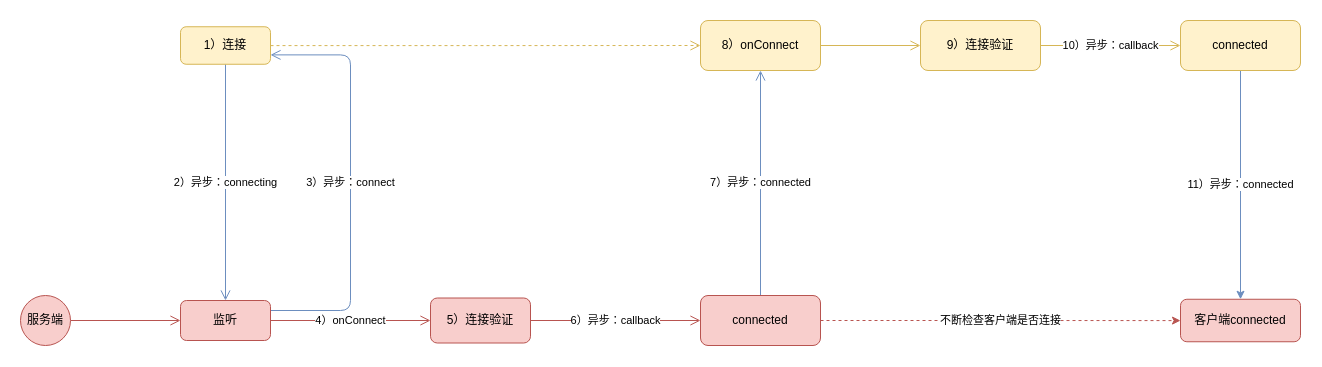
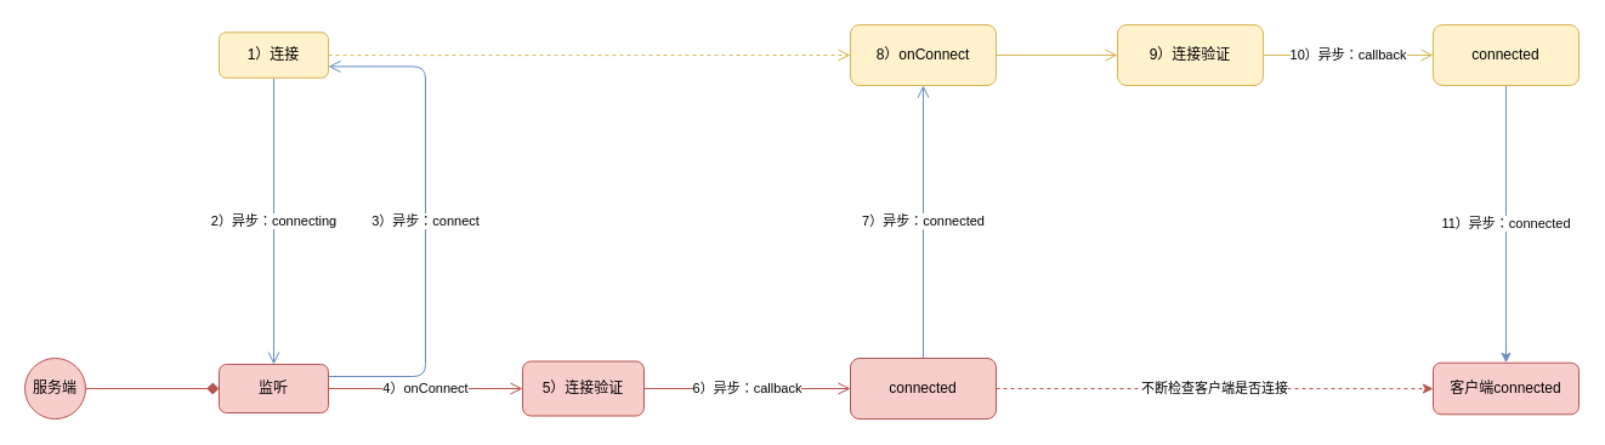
- <mxCell id="5" style="edgeStyle=orthogonalEdgeStyle;orthogonalLoop=1;jettySize=auto;html=1;endArrow=open;endSize=8;strokeColor=#b85450;fillColor=#f8cecc;" parent="1" source="6" target="9" edge="1"><mxGeometry relative="1" as="geometry" /></mxCell>
+ <mxCell id="5" style="edgeStyle=orthogonalEdgeStyle;orthogonalLoop=1;jettySize=auto;html=1;endArrow=diamond;endSize=8;strokeColor=#b85450;fillColor=#f8cecc;" parent="1" source="6" target="9" edge="1"><mxGeometry relative="1" as="geometry" /></mxCell>
